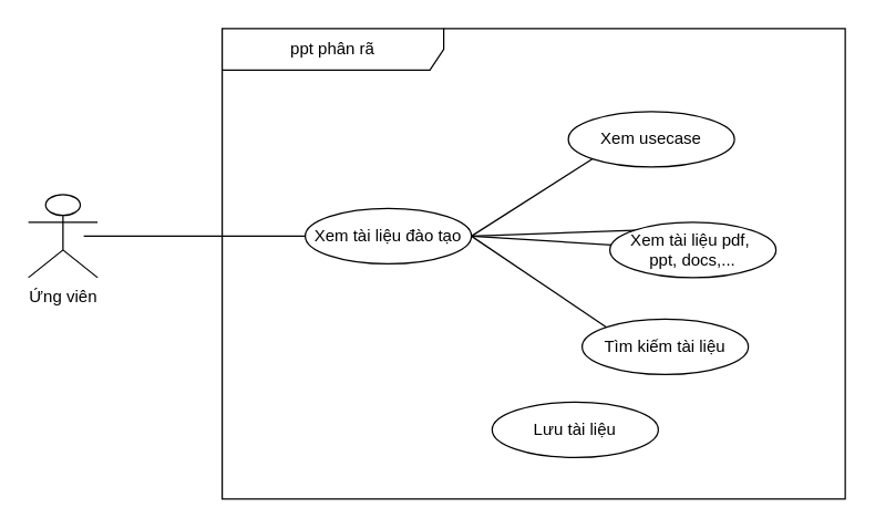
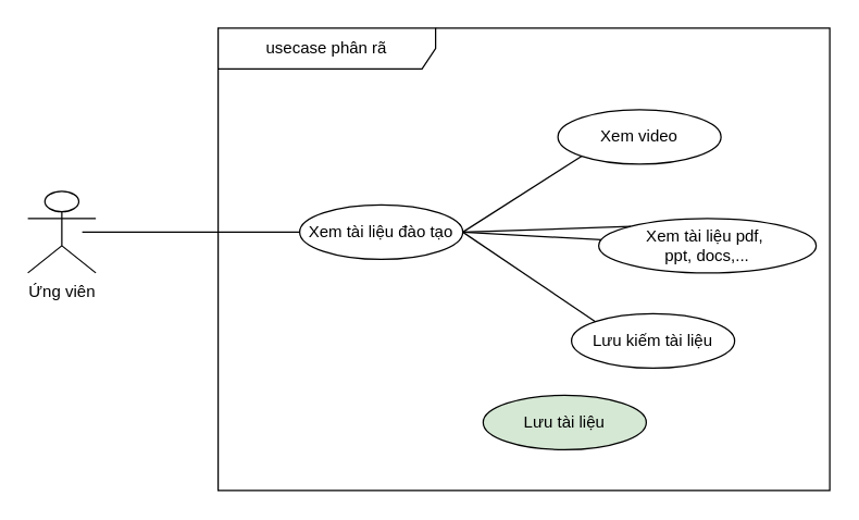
- <mxCell id="2" value="ppt phân rã" style="shape=umlFrame;whiteSpace=wrap;html=1;pointerEvents=0;recursiveResize=0;container=1;collapsible=0;width=160;" parent="1" vertex="1"><mxGeometry x="160" y="20" width="450" height="340" as="geometry" /></mxCell>
+ <mxCell id="2" value="usecase phân rã" style="shape=umlFrame;whiteSpace=wrap;html=1;pointerEvents=0;recursiveResize=0;container=1;collapsible=0;width=160;" parent="1" vertex="1"><mxGeometry x="160" y="20" width="450" height="340" as="geometry" /></mxCell>
- <mxCell id="4" value="Xem usecase" style="ellipse;whiteSpace=wrap;html=1;" parent="2" vertex="1"><mxGeometry x="250" y="60" width="120" height="40" as="geometry" /></mxCell>
+ <mxCell id="4" value="Xem video" style="ellipse;whiteSpace=wrap;html=1;" parent="2" vertex="1"><mxGeometry x="250" y="60" width="120" height="40" as="geometry" /></mxCell>
- <mxCell id="5" value="Xem tài liệu pdf,&amp;nbsp;&lt;div&gt;ppt, docs,...&lt;/div&gt;" style="ellipse;whiteSpace=wrap;html=1;" parent="2" vertex="1"><mxGeometry x="280" y="140" width="120" height="40" as="geometry" /></mxCell>
+ <mxCell id="5" value="Xem tài liệu pdf,&amp;nbsp;&lt;div&gt;ppt, docs,...&lt;/div&gt;" style="ellipse;whiteSpace=wrap;html=1;" parent="2" vertex="1"><mxGeometry x="280" y="140" width="160" height="40" as="geometry" /></mxCell>
- <mxCell id="8" value="Tìm kiếm tài liệu" style="ellipse;whiteSpace=wrap;html=1;" parent="2" vertex="1"><mxGeometry x="260" y="210" width="120" height="40" as="geometry" /></mxCell>
+ <mxCell id="8" value="Lưu kiếm tài liệu" style="ellipse;whiteSpace=wrap;html=1;" parent="2" vertex="1"><mxGeometry x="260" y="210" width="120" height="40" as="geometry" /></mxCell>
- <mxCell id="12" value="Lưu tài liệu" style="ellipse;whiteSpace=wrap;html=1;" parent="1" vertex="1"><mxGeometry x="355" y="290" width="120" height="40" as="geometry" /></mxCell>
+ <mxCell id="12" value="Lưu tài liệu" style="ellipse;whiteSpace=wrap;html=1;fillColor=#d5e8d4;" parent="1" vertex="1"><mxGeometry x="355" y="290" width="120" height="40" as="geometry" /></mxCell>
